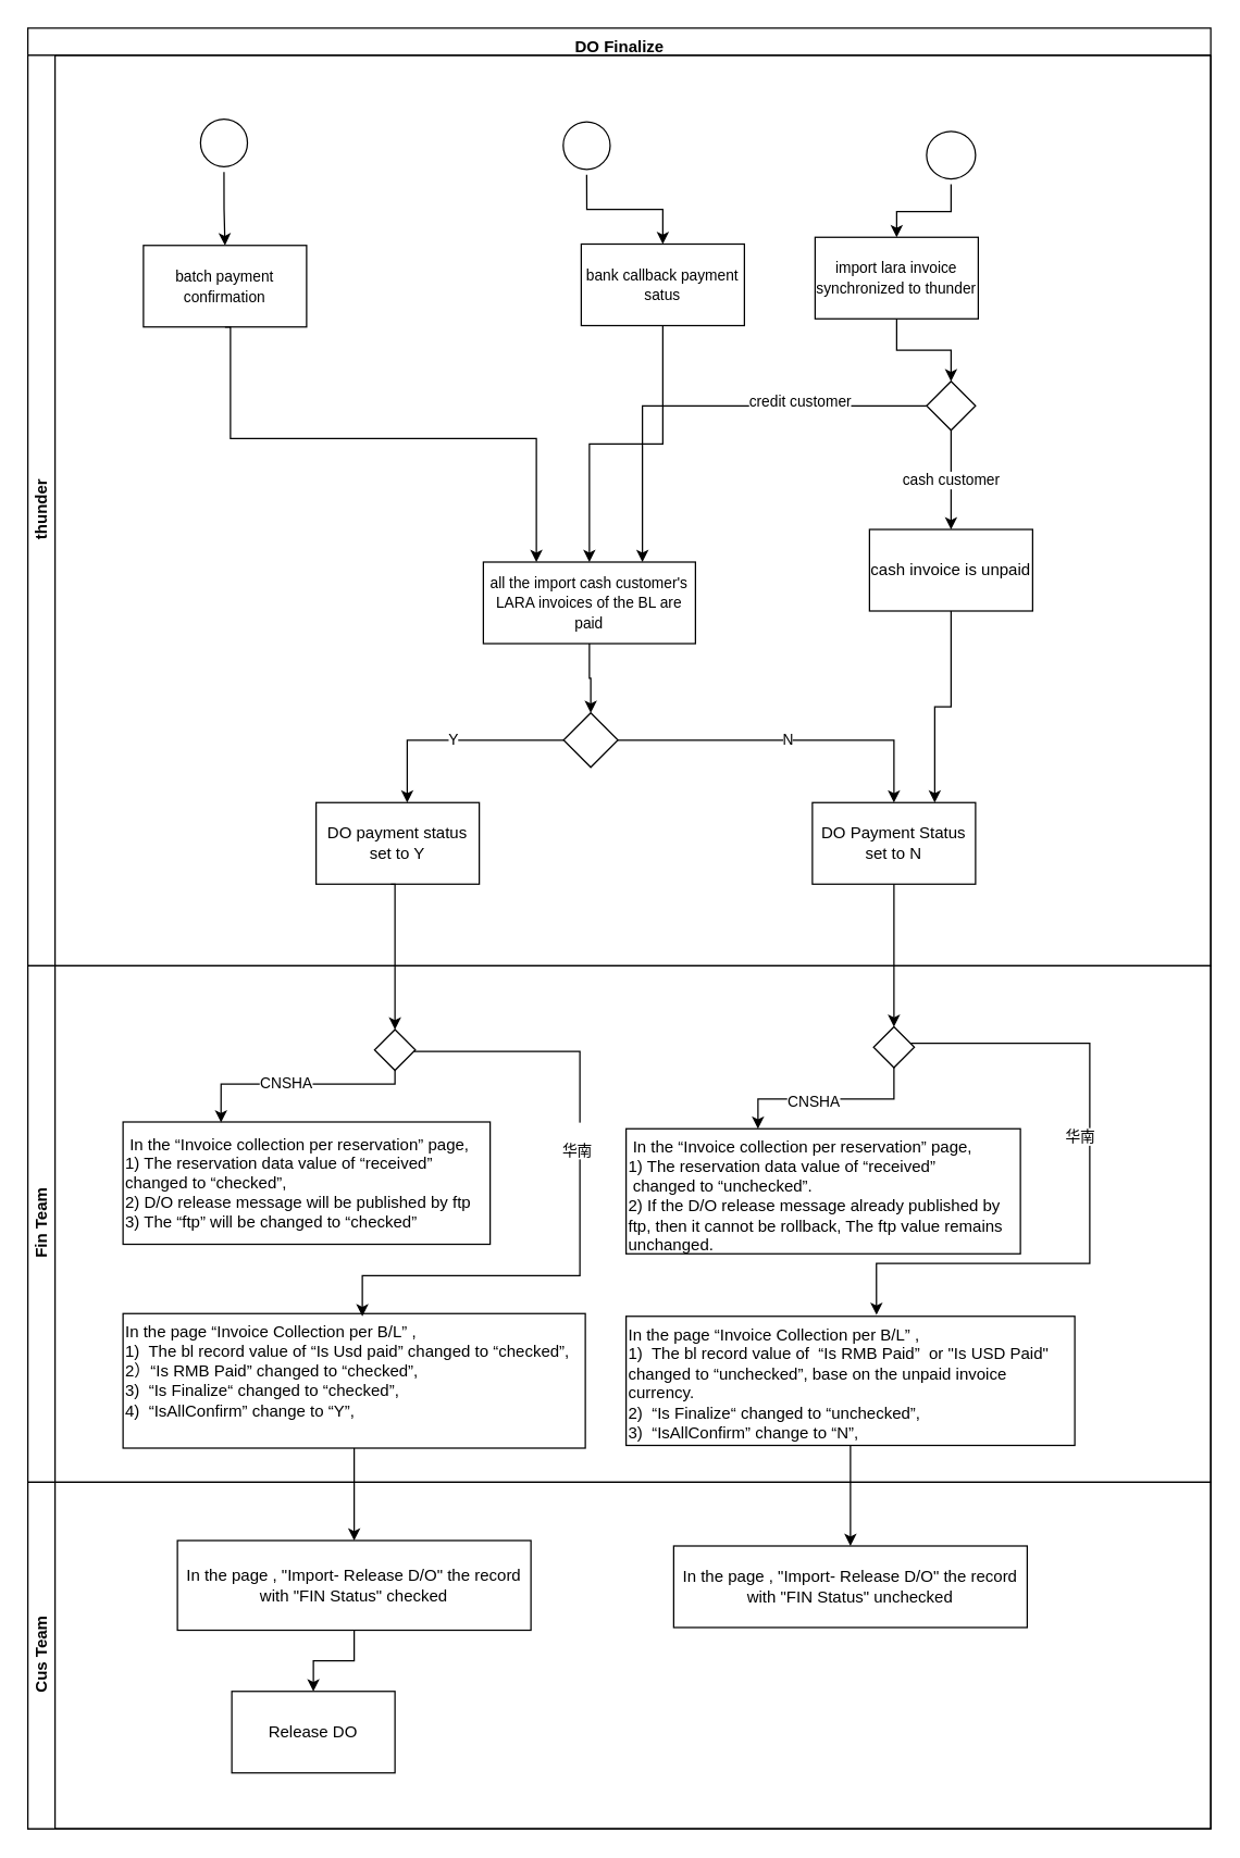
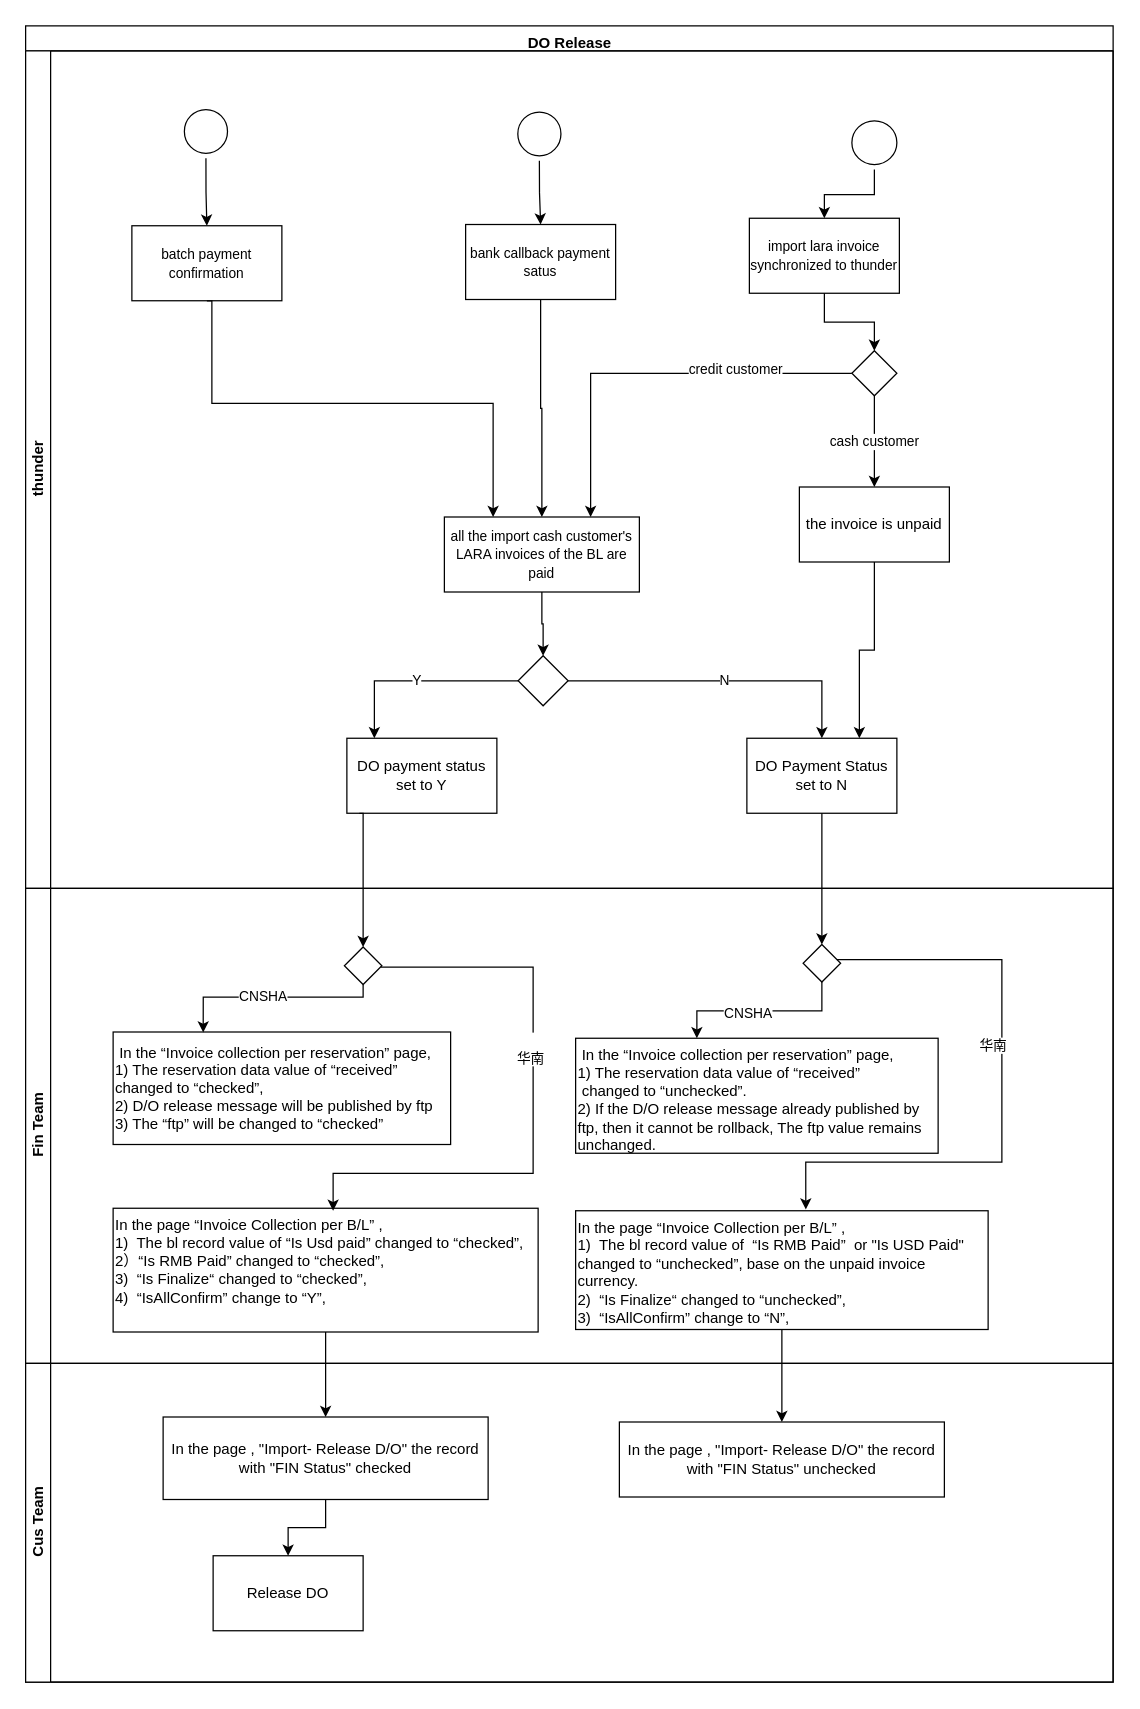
- <mxCell id="2" value="DO Finalize" style="swimlane;childLayout=stackLayout;resizeParent=1;resizeParentMax=0;horizontal=1;startSize=20;horizontalStack=0;html=1;align=center;verticalAlign=top;" parent="1" vertex="1"><mxGeometry x="20" y="20" width="870" height="1325" as="geometry" /></mxCell>
+ <mxCell id="2" value="DO Release" style="swimlane;childLayout=stackLayout;resizeParent=1;resizeParentMax=0;horizontal=1;startSize=20;horizontalStack=0;html=1;align=center;verticalAlign=top;" parent="1" vertex="1"><mxGeometry x="20" y="20" width="870" height="1325" as="geometry" /></mxCell>
- <mxCell id="14" value="&lt;span style=&quot;font-size: 11px; background-color: rgb(255, 255, 255);&quot;&gt;bank callback payment satus&lt;/span&gt;" style="whiteSpace=wrap;html=1;fillColor=none;strokeColor=default;" parent="3" vertex="1"><mxGeometry x="407" y="139" width="120" height="60" as="geometry" /></mxCell>
+ <mxCell id="14" value="&lt;span style=&quot;font-size: 11px; background-color: rgb(255, 255, 255);&quot;&gt;bank callback payment satus&lt;/span&gt;" style="whiteSpace=wrap;html=1;fillColor=none;strokeColor=default;" parent="3" vertex="1"><mxGeometry x="352" y="139" width="120" height="60" as="geometry" /></mxCell>
- <mxCell id="22" value="cash invoice is unpaid" style="whiteSpace=wrap;html=1;fillColor=none;" vertex="1" parent="3"><mxGeometry x="619" y="349" width="120" height="60" as="geometry" /></mxCell>
+ <mxCell id="22" value="the invoice is unpaid" style="whiteSpace=wrap;html=1;fillColor=none;" vertex="1" parent="3"><mxGeometry x="619" y="349" width="120" height="60" as="geometry" /></mxCell>
- <mxCell id="11" value="DO payment status set to Y" style="whiteSpace=wrap;html=1;fillColor=none;strokeColor=default;" parent="3" vertex="1"><mxGeometry x="212" y="550" width="120" height="60" as="geometry" /></mxCell>
+ <mxCell id="11" value="DO payment status set to Y" style="whiteSpace=wrap;html=1;fillColor=none;strokeColor=default;" parent="3" vertex="1"><mxGeometry x="257" y="550" width="120" height="60" as="geometry" /></mxCell>
